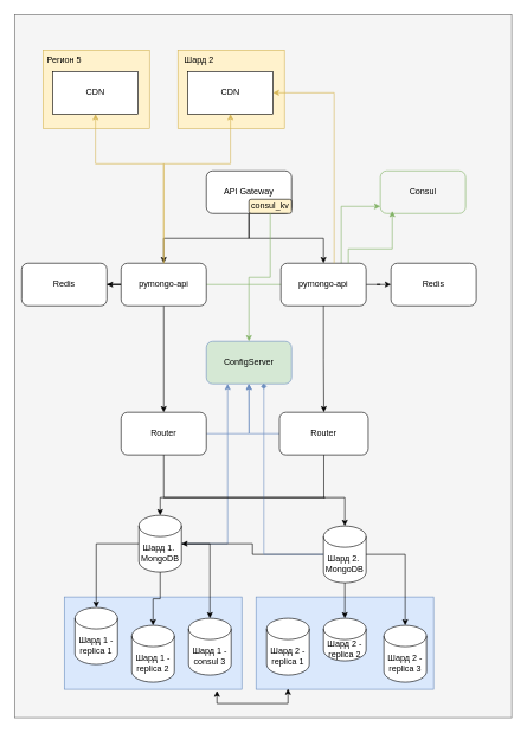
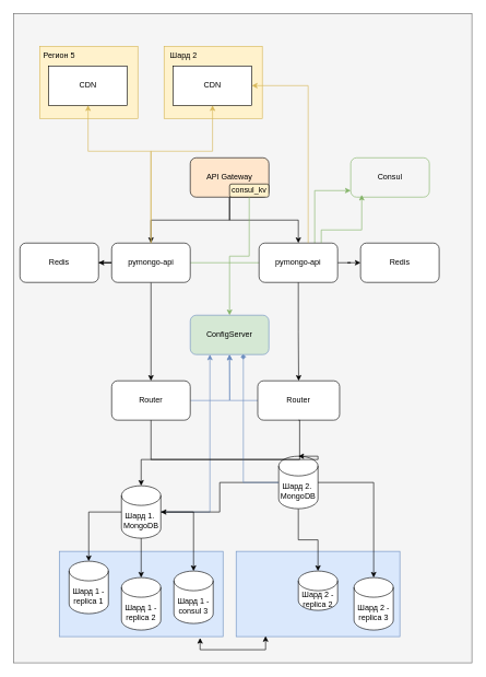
- <mxCell id="32" value="API Gateway" style="rounded=1;whiteSpace=wrap;html=1;" parent="1" vertex="1"><mxGeometry x="290" y="240" width="120" height="60" as="geometry" /></mxCell>
+ <mxCell id="32" value="API Gateway" style="rounded=1;whiteSpace=wrap;html=1;fillColor=#ffe6cc;" parent="1" vertex="1"><mxGeometry x="290" y="240" width="120" height="60" as="geometry" /></mxCell>
- <mxCell id="7" value="&lt;div&gt;Шард 1.&amp;nbsp;&lt;/div&gt;MongoDB" style="shape=cylinder3;whiteSpace=wrap;html=1;boundedLbl=1;backgroundOutline=1;size=15;" parent="1" vertex="1"><mxGeometry x="195" y="725" width="60" height="80" as="geometry" /></mxCell>
+ <mxCell id="7" value="&lt;div&gt;Шард 1.&amp;nbsp;&lt;/div&gt;MongoDB" style="shape=cylinder3;whiteSpace=wrap;html=1;boundedLbl=1;backgroundOutline=1;size=15;" parent="1" vertex="1"><mxGeometry x="185" y="740" width="60" height="80" as="geometry" /></mxCell>
- <mxCell id="16" value="&lt;div&gt;Шард 2.&amp;nbsp;&lt;/div&gt;MongoDB" style="shape=cylinder3;whiteSpace=wrap;html=1;boundedLbl=1;backgroundOutline=1;size=15;" parent="1" vertex="1"><mxGeometry x="455" y="740" width="60" height="80" as="geometry" /></mxCell>
+ <mxCell id="16" value="&lt;div&gt;Шард 2.&amp;nbsp;&lt;/div&gt;MongoDB" style="shape=cylinder3;whiteSpace=wrap;html=1;boundedLbl=1;backgroundOutline=1;size=15;" parent="1" vertex="1"><mxGeometry x="425" y="695" width="60" height="80" as="geometry" /></mxCell>
- <mxCell id="17" value="&lt;div&gt;Шард 2 - replica 1&lt;/div&gt;" style="shape=cylinder3;whiteSpace=wrap;html=1;boundedLbl=1;backgroundOutline=1;size=15;" parent="1" vertex="1"><mxGeometry x="375" y="870" width="60" height="80" as="geometry" /></mxCell>
